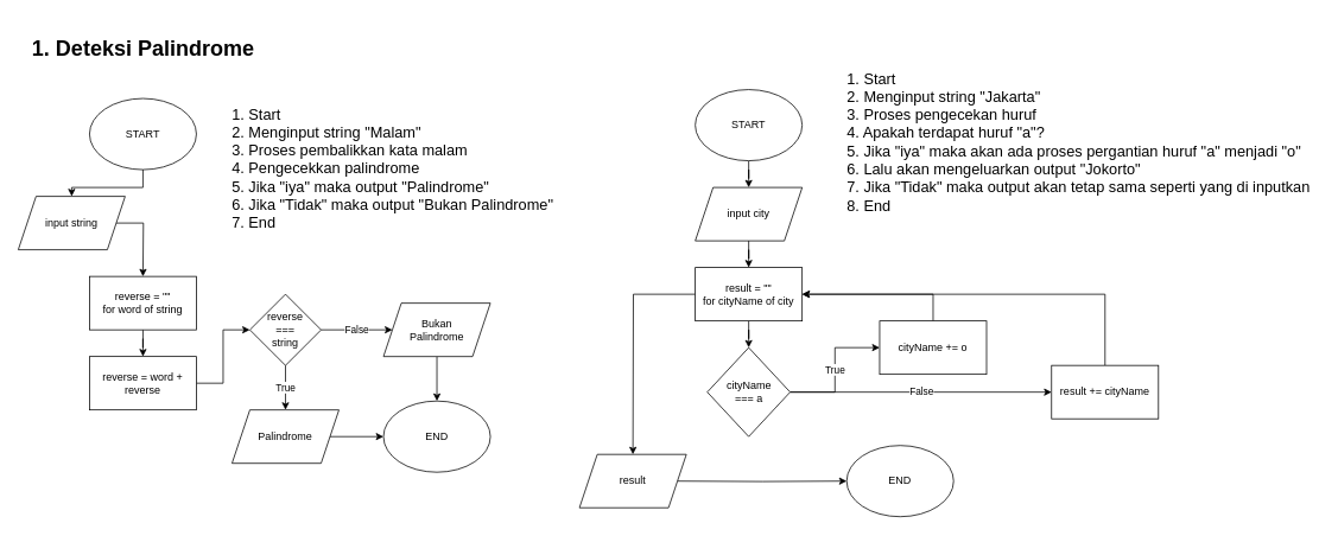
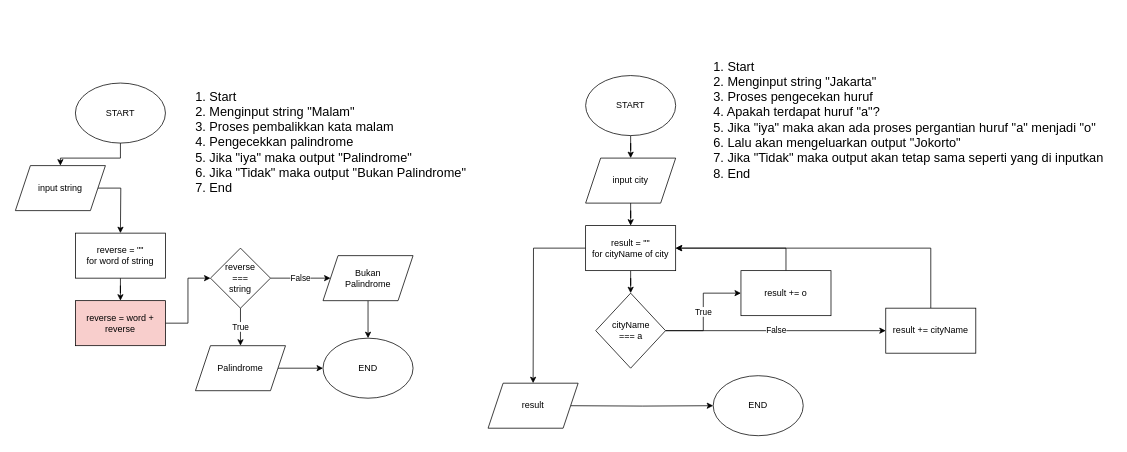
- <mxCell id="6" value="&lt;h1&gt;1. Deteksi Palindrome&lt;/h1&gt;" style="text;html=1;align=center;verticalAlign=middle;resizable=0;points=[];autosize=1;strokeColor=none;fillColor=none;" parent="1" vertex="1"><mxGeometry x="25" y="20" width="270" height="70" as="geometry" /></mxCell>
- <mxCell id="13" value="cityName += o" style="rounded=0;whiteSpace=wrap;html=1;" parent="1" vertex="1"><mxGeometry x="987" y="360" width="120" height="60" as="geometry" /></mxCell>
+ <mxCell id="13" value="result += o" style="rounded=0;whiteSpace=wrap;html=1;" parent="1" vertex="1"><mxGeometry x="987" y="360" width="120" height="60" as="geometry" /></mxCell>
- <mxCell id="29" value="reverse = word + reverse" style="rounded=0;whiteSpace=wrap;html=1;" vertex="1" parent="1"><mxGeometry x="100" y="400" width="120" height="60" as="geometry" /></mxCell>
+ <mxCell id="29" value="reverse = word + reverse" style="rounded=0;whiteSpace=wrap;html=1;fillColor=#f8cecc;" vertex="1" parent="1"><mxGeometry x="100" y="400" width="120" height="60" as="geometry" /></mxCell>
